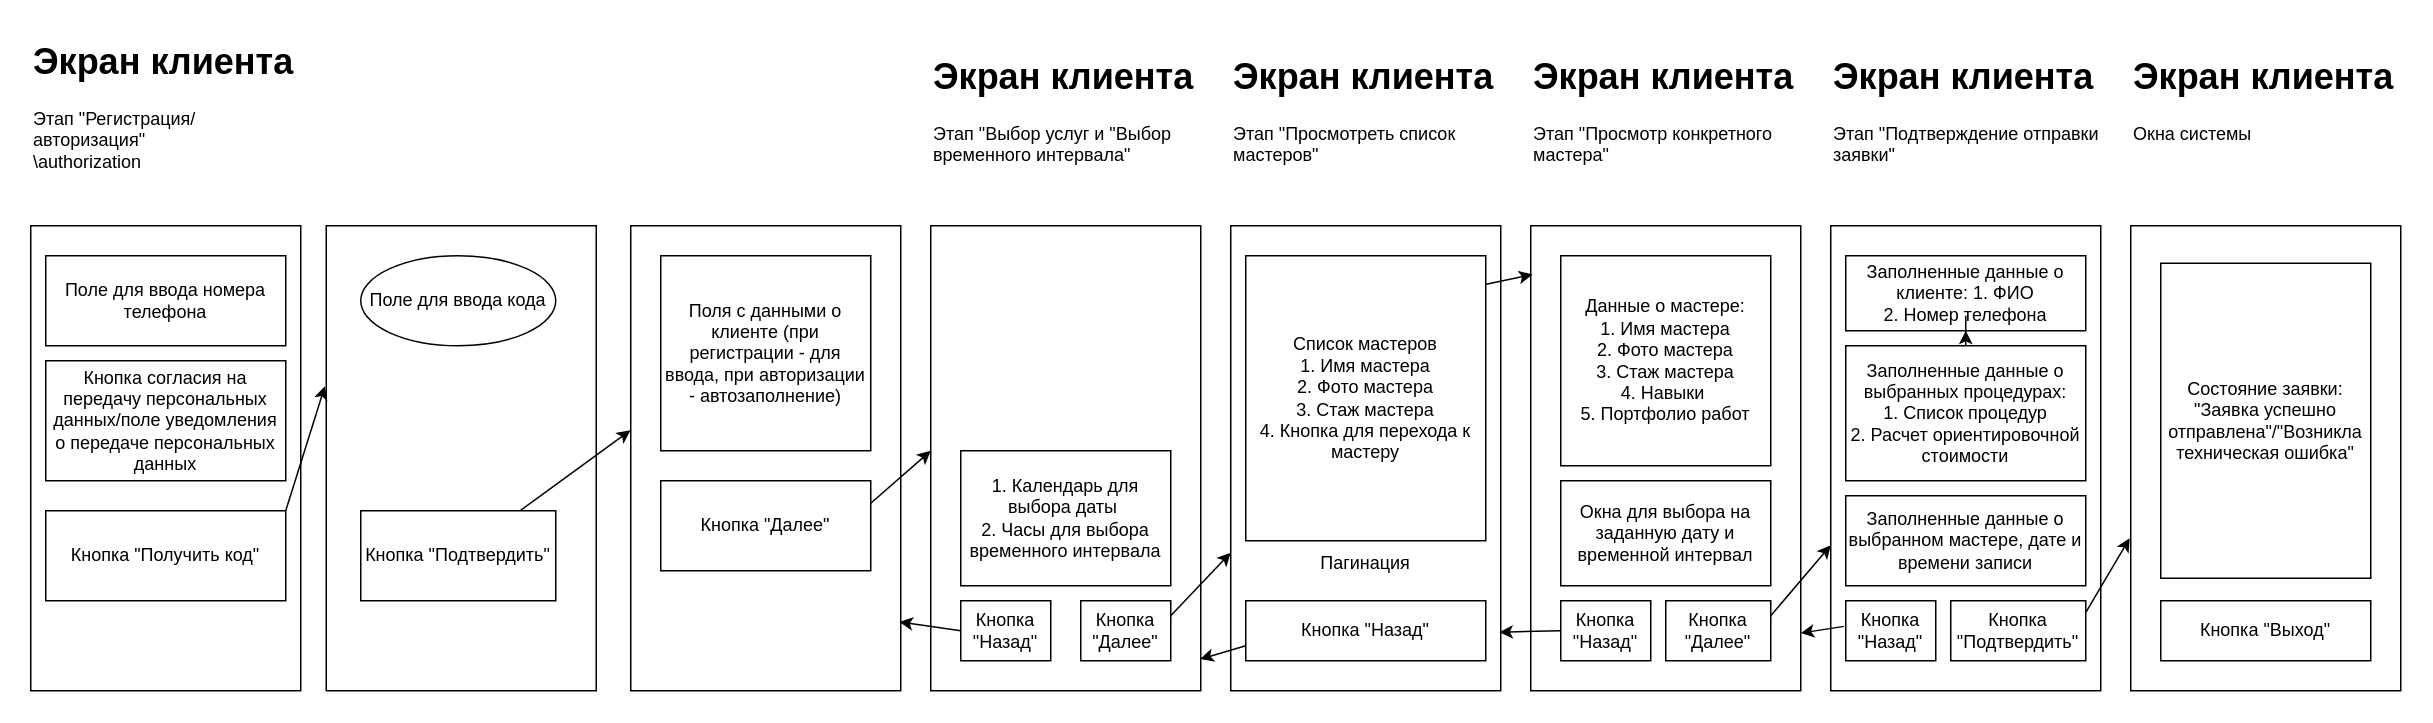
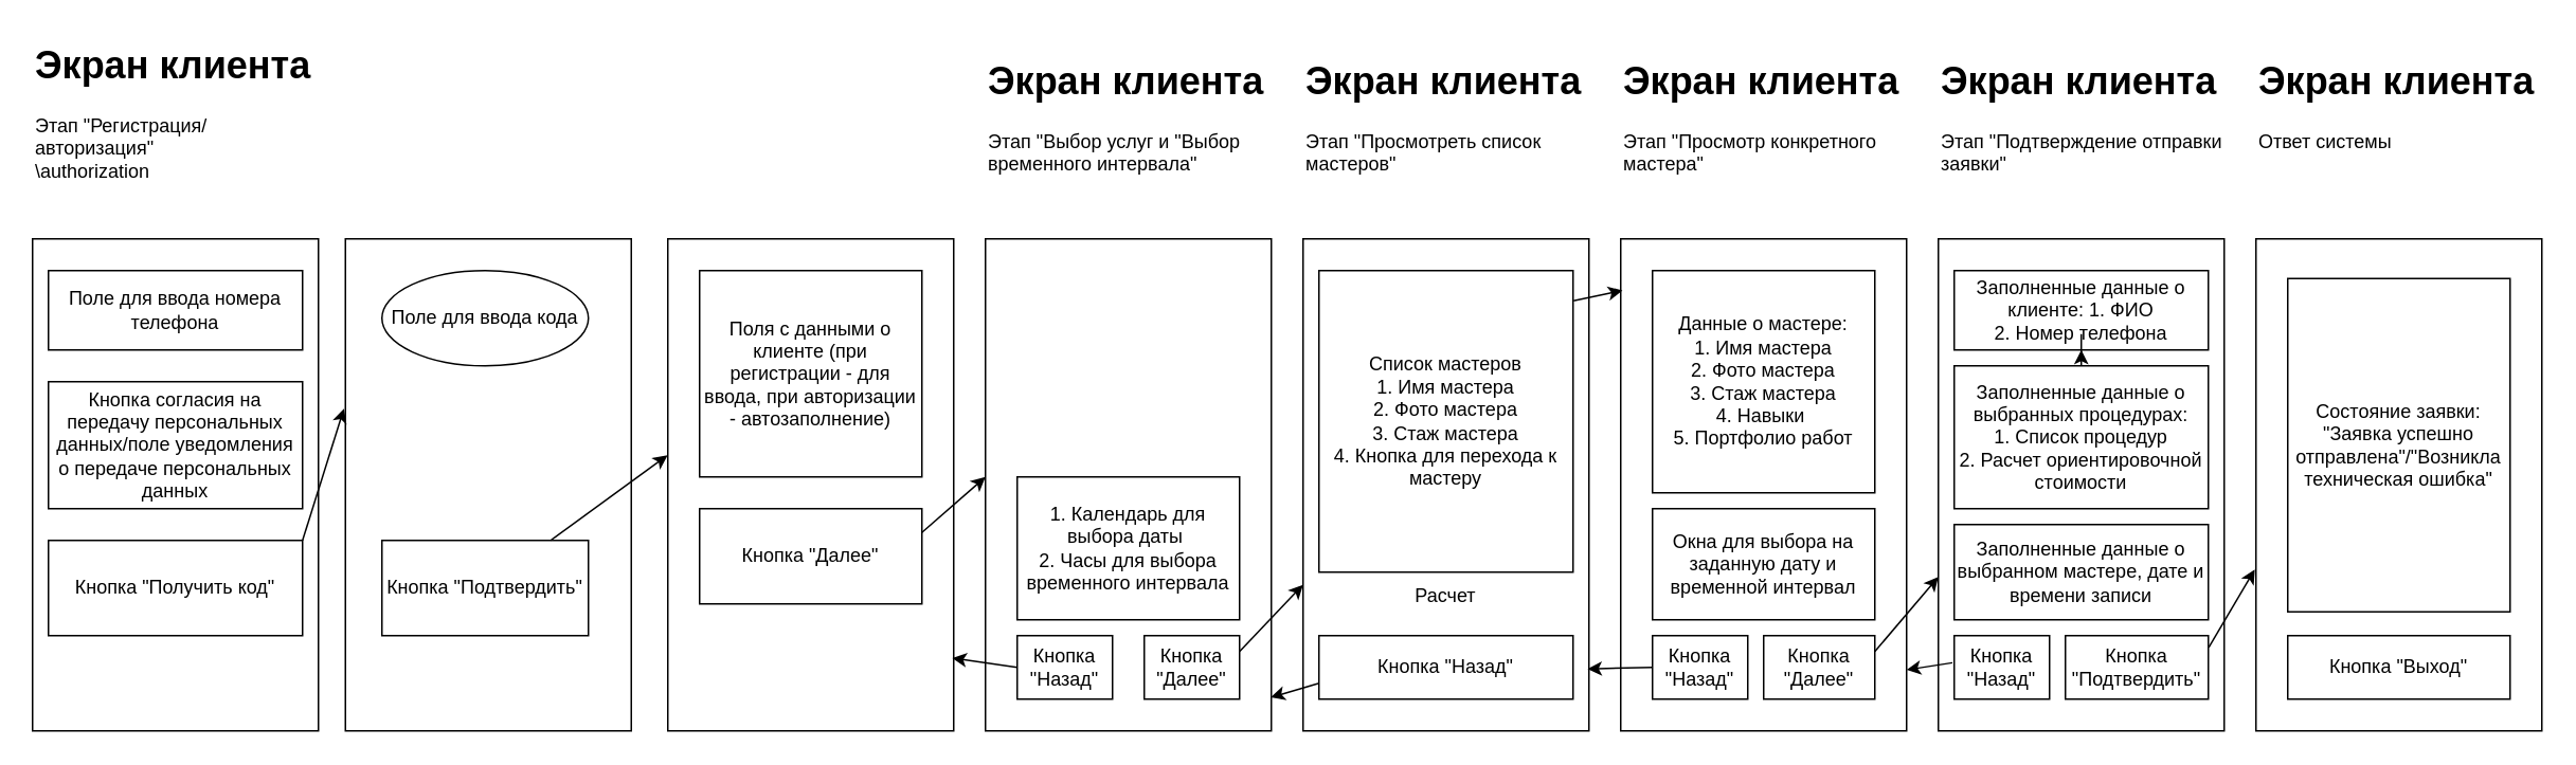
- <mxCell id="37" value="&lt;h1 style=&quot;margin-top: 0px;&quot;&gt;Экран клиента&lt;/h1&gt;&lt;div&gt;Окна системы&lt;/div&gt;&lt;p&gt;&lt;br&gt;&lt;/p&gt;" style="text;html=1;whiteSpace=wrap;overflow=hidden;rounded=0;" vertex="1" parent="1"><mxGeometry x="1420" y="30" width="180" height="120" as="geometry" /></mxCell>
+ <mxCell id="37" value="&lt;h1 style=&quot;margin-top: 0px;&quot;&gt;Экран клиента&lt;/h1&gt;&lt;div&gt;Ответ системы&lt;/div&gt;&lt;p&gt;&lt;br&gt;&lt;/p&gt;" style="text;html=1;whiteSpace=wrap;overflow=hidden;rounded=0;" vertex="1" parent="1"><mxGeometry x="1420" y="30" width="180" height="120" as="geometry" /></mxCell>
- <mxCell id="4" value="Поле для ввода номера телефона" style="rounded=0;whiteSpace=wrap;html=1;" vertex="1" parent="1"><mxGeometry x="30" y="170" width="160" height="60" as="geometry" /></mxCell>
+ <mxCell id="4" value="Поле для ввода номера телефона" style="rounded=0;whiteSpace=wrap;html=1;" vertex="1" parent="1"><mxGeometry x="30" y="170" width="160" height="50" as="geometry" /></mxCell>
- <mxCell id="40" value="Пагинация" style="text;html=1;align=center;verticalAlign=middle;whiteSpace=wrap;rounded=0;" vertex="1" parent="1"><mxGeometry x="880" y="360" width="60" height="30" as="geometry" /></mxCell>
+ <mxCell id="40" value="Расчет" style="text;html=1;align=center;verticalAlign=middle;whiteSpace=wrap;rounded=0;" vertex="1" parent="1"><mxGeometry x="880" y="360" width="60" height="30" as="geometry" /></mxCell>
